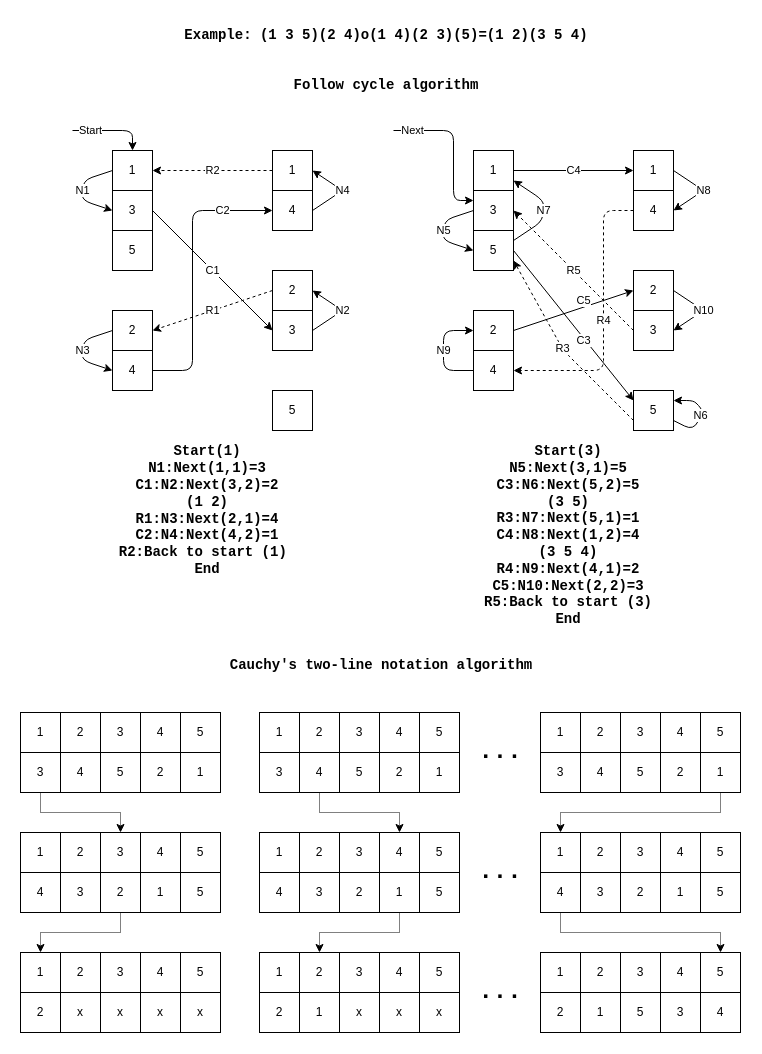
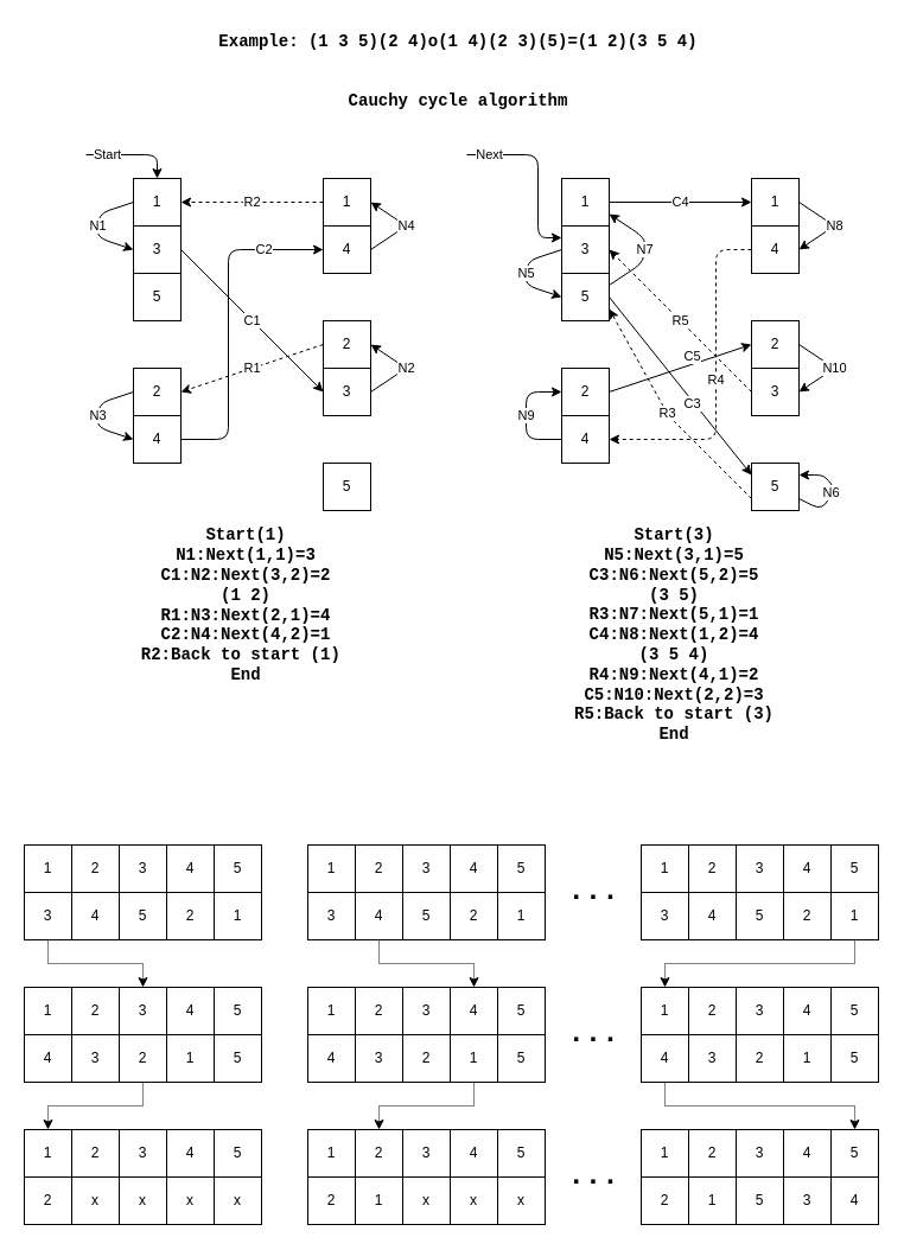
- <mxCell id="146" value="&lt;font face=&quot;Courier New&quot; style=&quot;font-size: 14px&quot;&gt;&lt;b&gt;Follow cycle algorithm&lt;/b&gt;&lt;/font&gt;" style="text;html=1;strokeColor=none;fillColor=none;align=center;verticalAlign=middle;whiteSpace=wrap;rounded=0;" vertex="1" parent="1"><mxGeometry x="146" y="70" width="480" height="30" as="geometry" /></mxCell>
+ <mxCell id="146" value="&lt;font face=&quot;Courier New&quot; style=&quot;font-size: 14px&quot;&gt;&lt;b&gt;Cauchy cycle algorithm&lt;/b&gt;&lt;/font&gt;" style="text;html=1;strokeColor=none;fillColor=none;align=center;verticalAlign=middle;whiteSpace=wrap;rounded=0;" vertex="1" parent="1"><mxGeometry x="146" y="70" width="480" height="30" as="geometry" /></mxCell>
- <mxCell id="147" value="&lt;font face=&quot;Courier New&quot; style=&quot;font-size: 14px&quot;&gt;&lt;b&gt;Cauchy's two-line notation algorithm&lt;/b&gt;&lt;/font&gt;" style="text;html=1;strokeColor=none;fillColor=none;align=center;verticalAlign=middle;whiteSpace=wrap;rounded=0;" vertex="1" parent="1"><mxGeometry x="141" y="650" width="480" height="30" as="geometry" /></mxCell>
